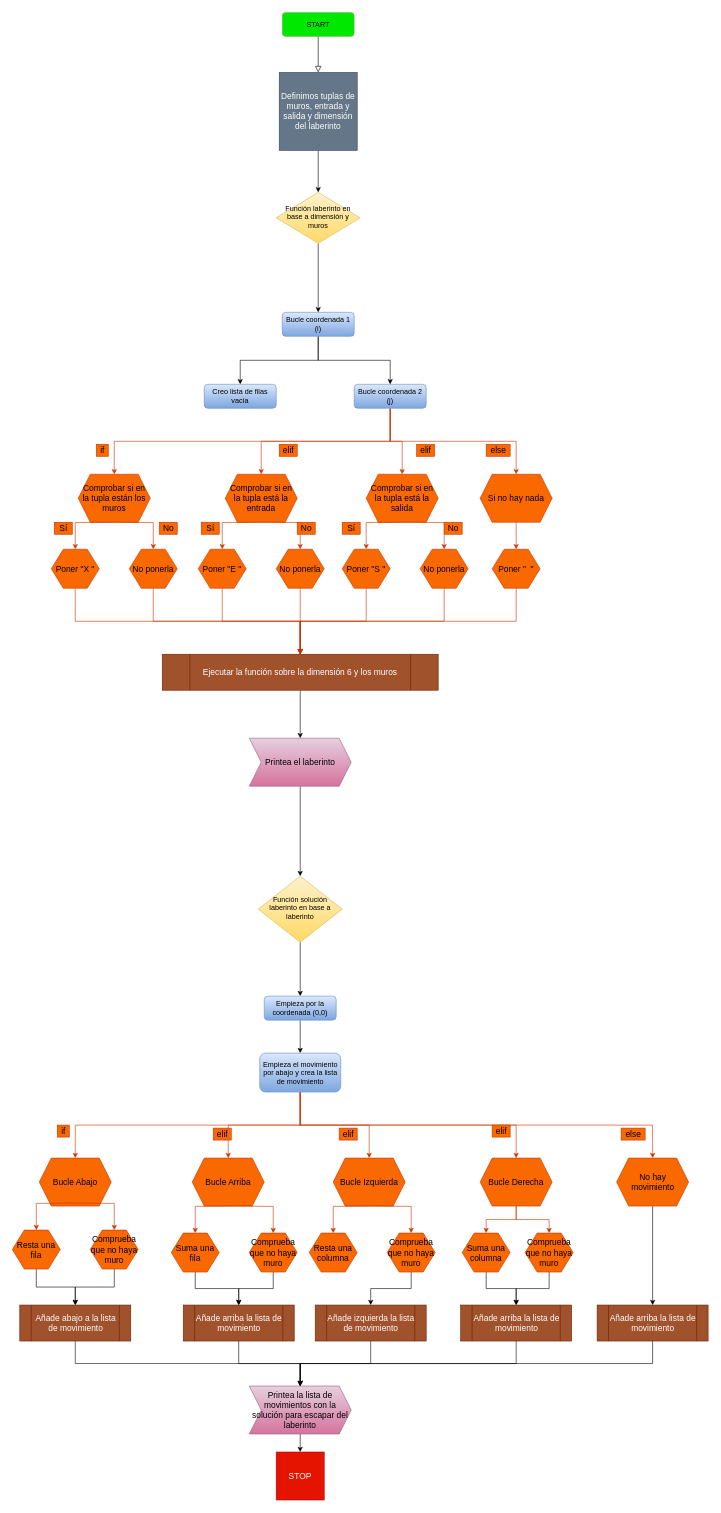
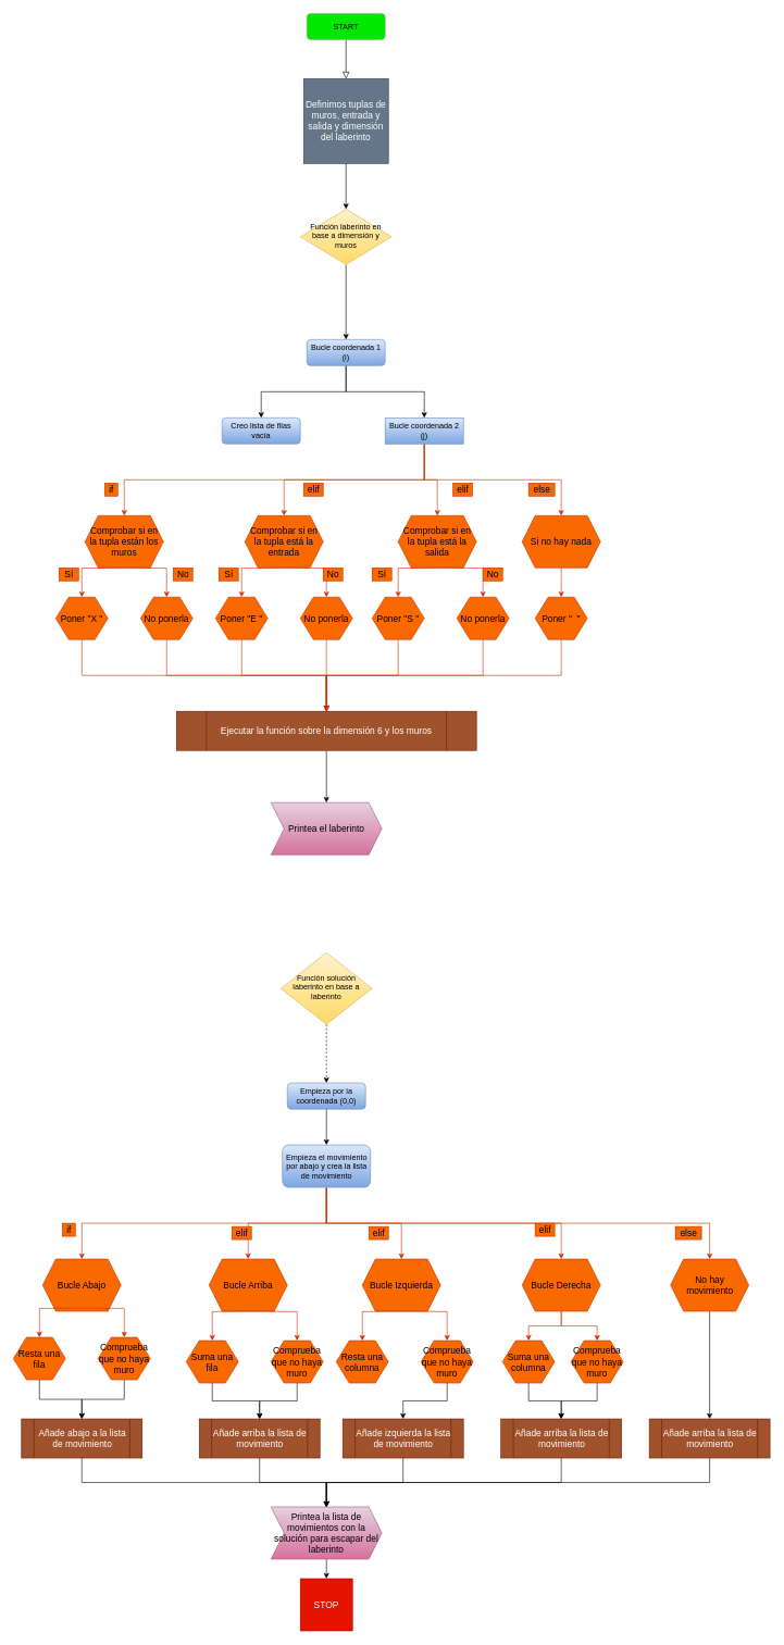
- <mxCell id="16" value="Bucle coordenada 2 (j)" style="rounded=1;whiteSpace=wrap;html=1;fontSize=12;glass=0;strokeWidth=1;shadow=0;fillColor=#dae8fc;gradientColor=#7ea6e0;strokeColor=#6c8ebf;" vertex="1" parent="1"><mxGeometry x="590" y="640" width="120" height="40" as="geometry" /></mxCell>
+ <mxCell id="16" value="Bucle coordenada 2 (j)" style="whiteSpace=wrap;html=1;fontSize=12;glass=0;strokeWidth=1;shadow=0;fillColor=#dae8fc;gradientColor=#7ea6e0;strokeColor=#6c8ebf;rounded=0;" vertex="1" parent="1"><mxGeometry x="590" y="640" width="120" height="40" as="geometry" /></mxCell>
- <mxCell id="53" style="edgeStyle=orthogonalEdgeStyle;rounded=0;orthogonalLoop=1;jettySize=auto;html=1;exitX=0.5;exitY=1;exitDx=0;exitDy=0;fontSize=14;entryX=0.5;entryY=0;entryDx=0;entryDy=0;" edge="1" parent="1" source="54" target="56"><mxGeometry relative="1" as="geometry"><mxPoint x="500" y="1450" as="targetPoint" /></mxGeometry></mxCell>
- <mxCell id="55" style="edgeStyle=orthogonalEdgeStyle;rounded=0;orthogonalLoop=1;jettySize=auto;html=1;exitX=0.5;exitY=1;exitDx=0;exitDy=0;fontSize=14;" edge="1" parent="1" source="56" target="58"><mxGeometry relative="1" as="geometry" /></mxCell>
+ <mxCell id="55" style="edgeStyle=orthogonalEdgeStyle;rounded=0;orthogonalLoop=1;jettySize=auto;html=1;exitX=0.5;exitY=1;exitDx=0;exitDy=0;fontSize=14;dashed=1;" edge="1" parent="1" source="56" target="58"><mxGeometry relative="1" as="geometry" /></mxCell>
